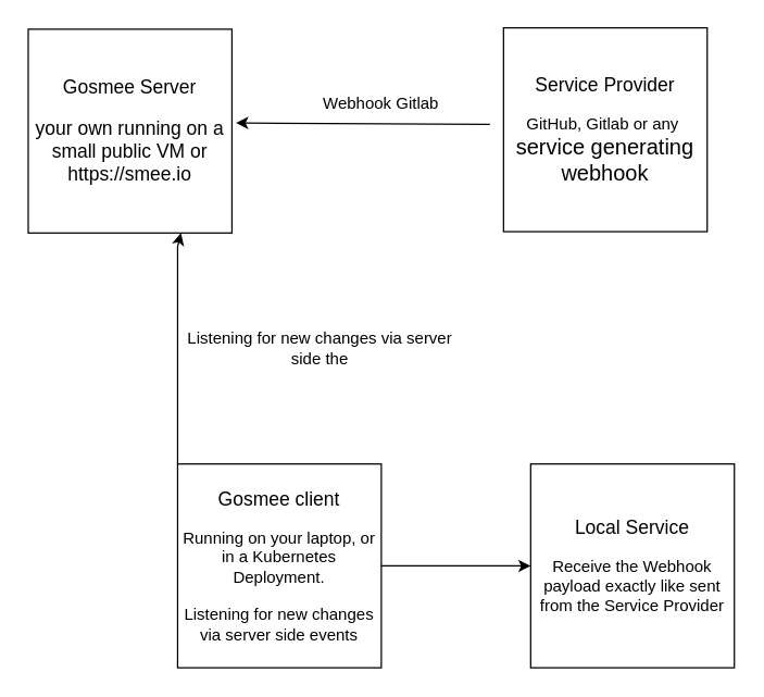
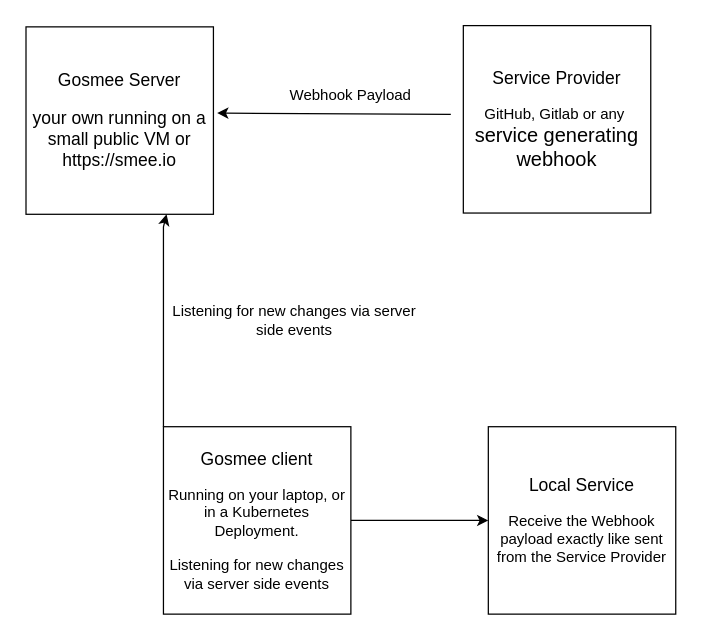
- <mxCell id="5" value="Webhook Gitlab" style="text;html=1;strokeColor=none;fillColor=none;align=center;verticalAlign=middle;whiteSpace=wrap;rounded=0;" vertex="1" parent="1"><mxGeometry x="230" y="61" width="100" height="30" as="geometry" /></mxCell>
+ <mxCell id="5" value="Webhook Payload" style="text;html=1;strokeColor=none;fillColor=none;align=center;verticalAlign=middle;whiteSpace=wrap;rounded=0;" vertex="1" parent="1"><mxGeometry x="230" y="61" width="100" height="30" as="geometry" /></mxCell>
- <mxCell id="9" value="Listening for new changes via server side the" style="text;html=1;strokeColor=none;fillColor=none;align=center;verticalAlign=middle;whiteSpace=wrap;rounded=0;" vertex="1" parent="1"><mxGeometry x="130" y="241" width="210" height="30" as="geometry" /></mxCell>
+ <mxCell id="9" value="Listening for new changes via server side events" style="text;html=1;strokeColor=none;fillColor=none;align=center;verticalAlign=middle;whiteSpace=wrap;rounded=0;" vertex="1" parent="1"><mxGeometry x="130" y="241" width="210" height="30" as="geometry" /></mxCell>
